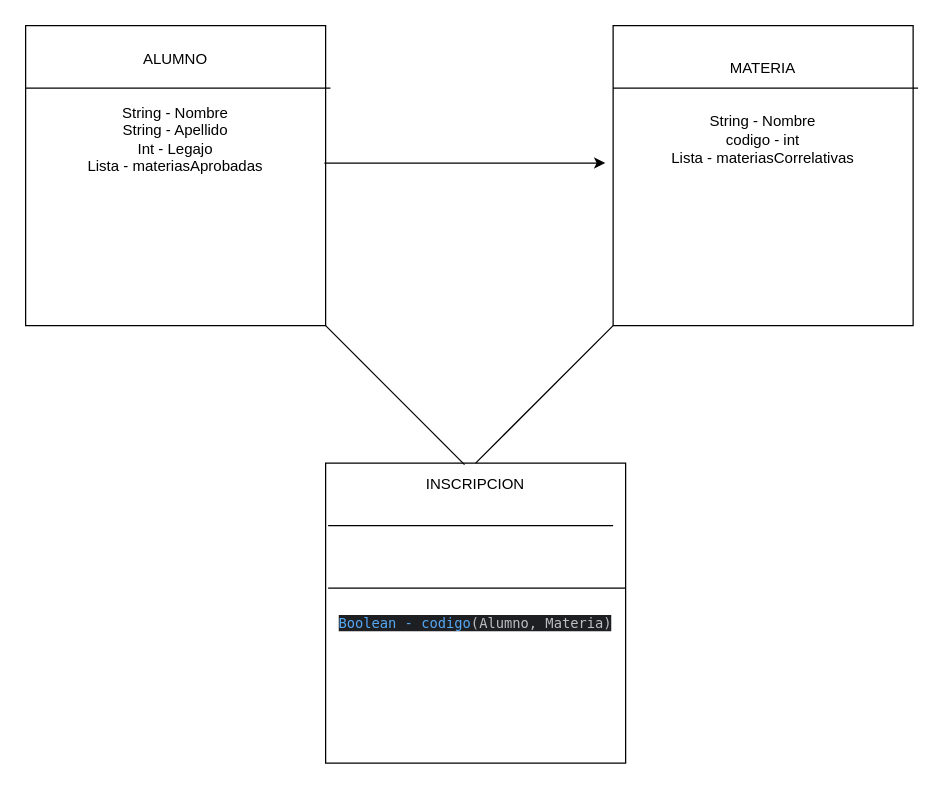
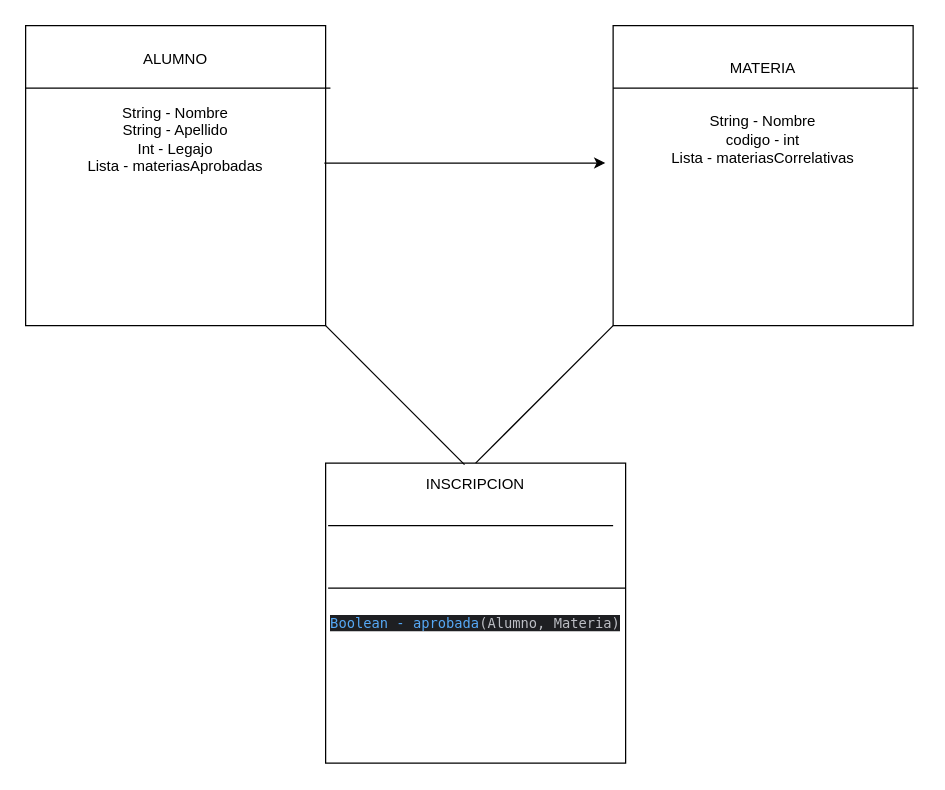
- <mxCell id="6" value="&lt;div&gt;INSCRIPCION&lt;/div&gt;&lt;div&gt;&lt;br&gt;&lt;/div&gt;&lt;div&gt;&lt;br&gt;&lt;/div&gt;&lt;div&gt;&lt;br&gt;&lt;/div&gt;&lt;div&gt;&lt;br&gt;&lt;/div&gt;&lt;div&gt;&lt;br&gt;&lt;/div&gt;&lt;div&gt;&lt;br&gt;&lt;/div&gt;&lt;div style=&quot;font-size: 11px;&quot;&gt;&lt;div data-darkreader-inline-color=&quot;&quot; data-darkreader-inline-bgcolor=&quot;&quot; style=&quot;background-color: rgb(30, 31, 34); color: rgb(188, 190, 196); --darkreader-inline-bgcolor: #181a1b; --darkreader-inline-color: #c0bbb3;&quot;&gt;&lt;pre style=&quot;font-family: &amp;quot;JetBrains Mono&amp;quot;, monospace;&quot;&gt;&lt;font style=&quot;font-size: 11px;&quot;&gt;&lt;span data-darkreader-inline-color=&quot;&quot; style=&quot;color: rgb(86, 168, 245); --darkreader-inline-color: #59b0f5;&quot;&gt;Boolean - codigo&lt;/span&gt;(Alumno, Materia)&lt;/font&gt;&lt;/pre&gt;&lt;/div&gt;&lt;/div&gt;&lt;div style=&quot;font-size: 11px;&quot;&gt;&lt;br&gt;&lt;/div&gt;&lt;div&gt;&lt;br&gt;&lt;/div&gt;&lt;div&gt;&lt;br&gt;&lt;/div&gt;&lt;div&gt;&lt;br&gt;&lt;/div&gt;&lt;div&gt;&lt;br&gt;&lt;/div&gt;&lt;div&gt;&lt;br&gt;&lt;/div&gt;" style="whiteSpace=wrap;html=1;aspect=fixed;" vertex="1" parent="1"><mxGeometry x="260" y="370" width="240" height="240" as="geometry" /></mxCell>
+ <mxCell id="6" value="&lt;div&gt;INSCRIPCION&lt;/div&gt;&lt;div&gt;&lt;br&gt;&lt;/div&gt;&lt;div&gt;&lt;br&gt;&lt;/div&gt;&lt;div&gt;&lt;br&gt;&lt;/div&gt;&lt;div&gt;&lt;br&gt;&lt;/div&gt;&lt;div&gt;&lt;br&gt;&lt;/div&gt;&lt;div&gt;&lt;br&gt;&lt;/div&gt;&lt;div style=&quot;font-size: 11px;&quot;&gt;&lt;div data-darkreader-inline-color=&quot;&quot; data-darkreader-inline-bgcolor=&quot;&quot; style=&quot;background-color: rgb(30, 31, 34); color: rgb(188, 190, 196); --darkreader-inline-bgcolor: #181a1b; --darkreader-inline-color: #c0bbb3;&quot;&gt;&lt;pre style=&quot;font-family: &amp;quot;JetBrains Mono&amp;quot;, monospace;&quot;&gt;&lt;font style=&quot;font-size: 11px;&quot;&gt;&lt;span data-darkreader-inline-color=&quot;&quot; style=&quot;color: rgb(86, 168, 245); --darkreader-inline-color: #59b0f5;&quot;&gt;Boolean - aprobada&lt;/span&gt;(Alumno, Materia)&lt;/font&gt;&lt;/pre&gt;&lt;/div&gt;&lt;/div&gt;&lt;div style=&quot;font-size: 11px;&quot;&gt;&lt;br&gt;&lt;/div&gt;&lt;div&gt;&lt;br&gt;&lt;/div&gt;&lt;div&gt;&lt;br&gt;&lt;/div&gt;&lt;div&gt;&lt;br&gt;&lt;/div&gt;&lt;div&gt;&lt;br&gt;&lt;/div&gt;&lt;div&gt;&lt;br&gt;&lt;/div&gt;" style="whiteSpace=wrap;html=1;aspect=fixed;" vertex="1" parent="1"><mxGeometry x="260" y="370" width="240" height="240" as="geometry" /></mxCell>
